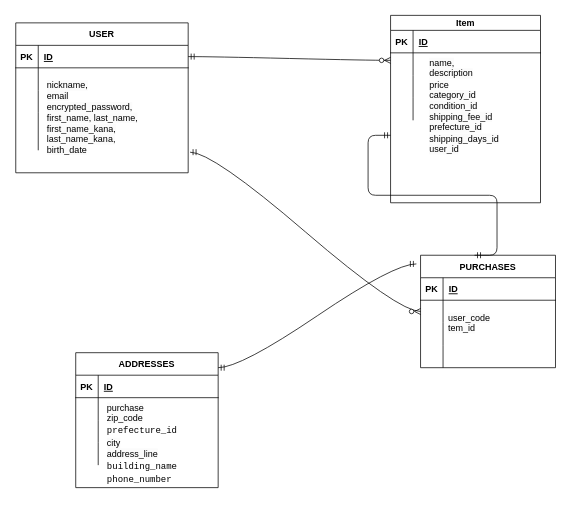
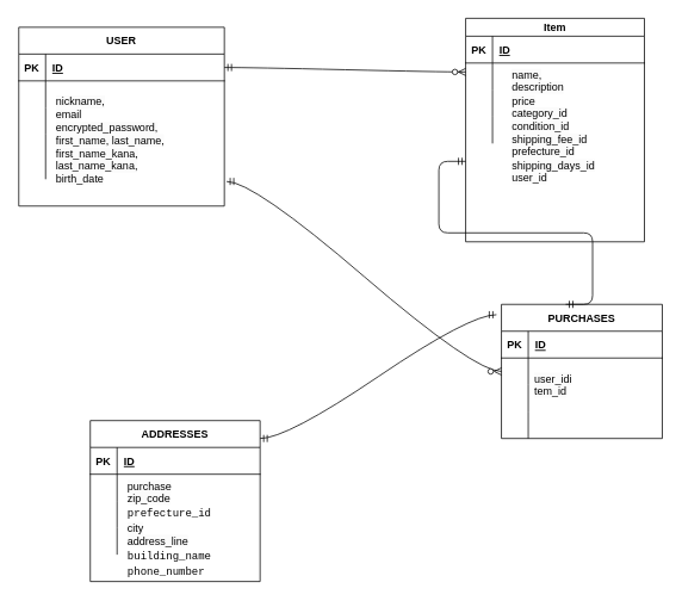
- <mxCell id="56" value="&lt;span style=&quot;color: rgb(0, 0, 0); font-family: Helvetica; font-size: 12px; font-style: normal; font-variant-ligatures: normal; font-variant-caps: normal; font-weight: 400; letter-spacing: normal; orphans: 2; text-align: left; text-indent: 0px; text-transform: none; widows: 2; word-spacing: 0px; -webkit-text-stroke-width: 0px; background-color: rgb(251, 251, 251); text-decoration-thickness: initial; text-decoration-style: initial; text-decoration-color: initial; float: none; display: inline !important;&quot;&gt;user_code&lt;br&gt;tem_id&lt;/span&gt;" style="text;whiteSpace=wrap;html=1;" parent="1" vertex="1"><mxGeometry x="595" y="410" width="100" height="40" as="geometry" /></mxCell>
+ <mxCell id="56" value="&lt;span style=&quot;color: rgb(0, 0, 0); font-family: Helvetica; font-size: 12px; font-style: normal; font-variant-ligatures: normal; font-variant-caps: normal; font-weight: 400; letter-spacing: normal; orphans: 2; text-align: left; text-indent: 0px; text-transform: none; widows: 2; word-spacing: 0px; -webkit-text-stroke-width: 0px; background-color: rgb(251, 251, 251); text-decoration-thickness: initial; text-decoration-style: initial; text-decoration-color: initial; float: none; display: inline !important;&quot;&gt;user_idi&lt;br&gt;tem_id&lt;/span&gt;" style="text;whiteSpace=wrap;html=1;" parent="1" vertex="1"><mxGeometry x="595" y="410" width="100" height="40" as="geometry" /></mxCell>
